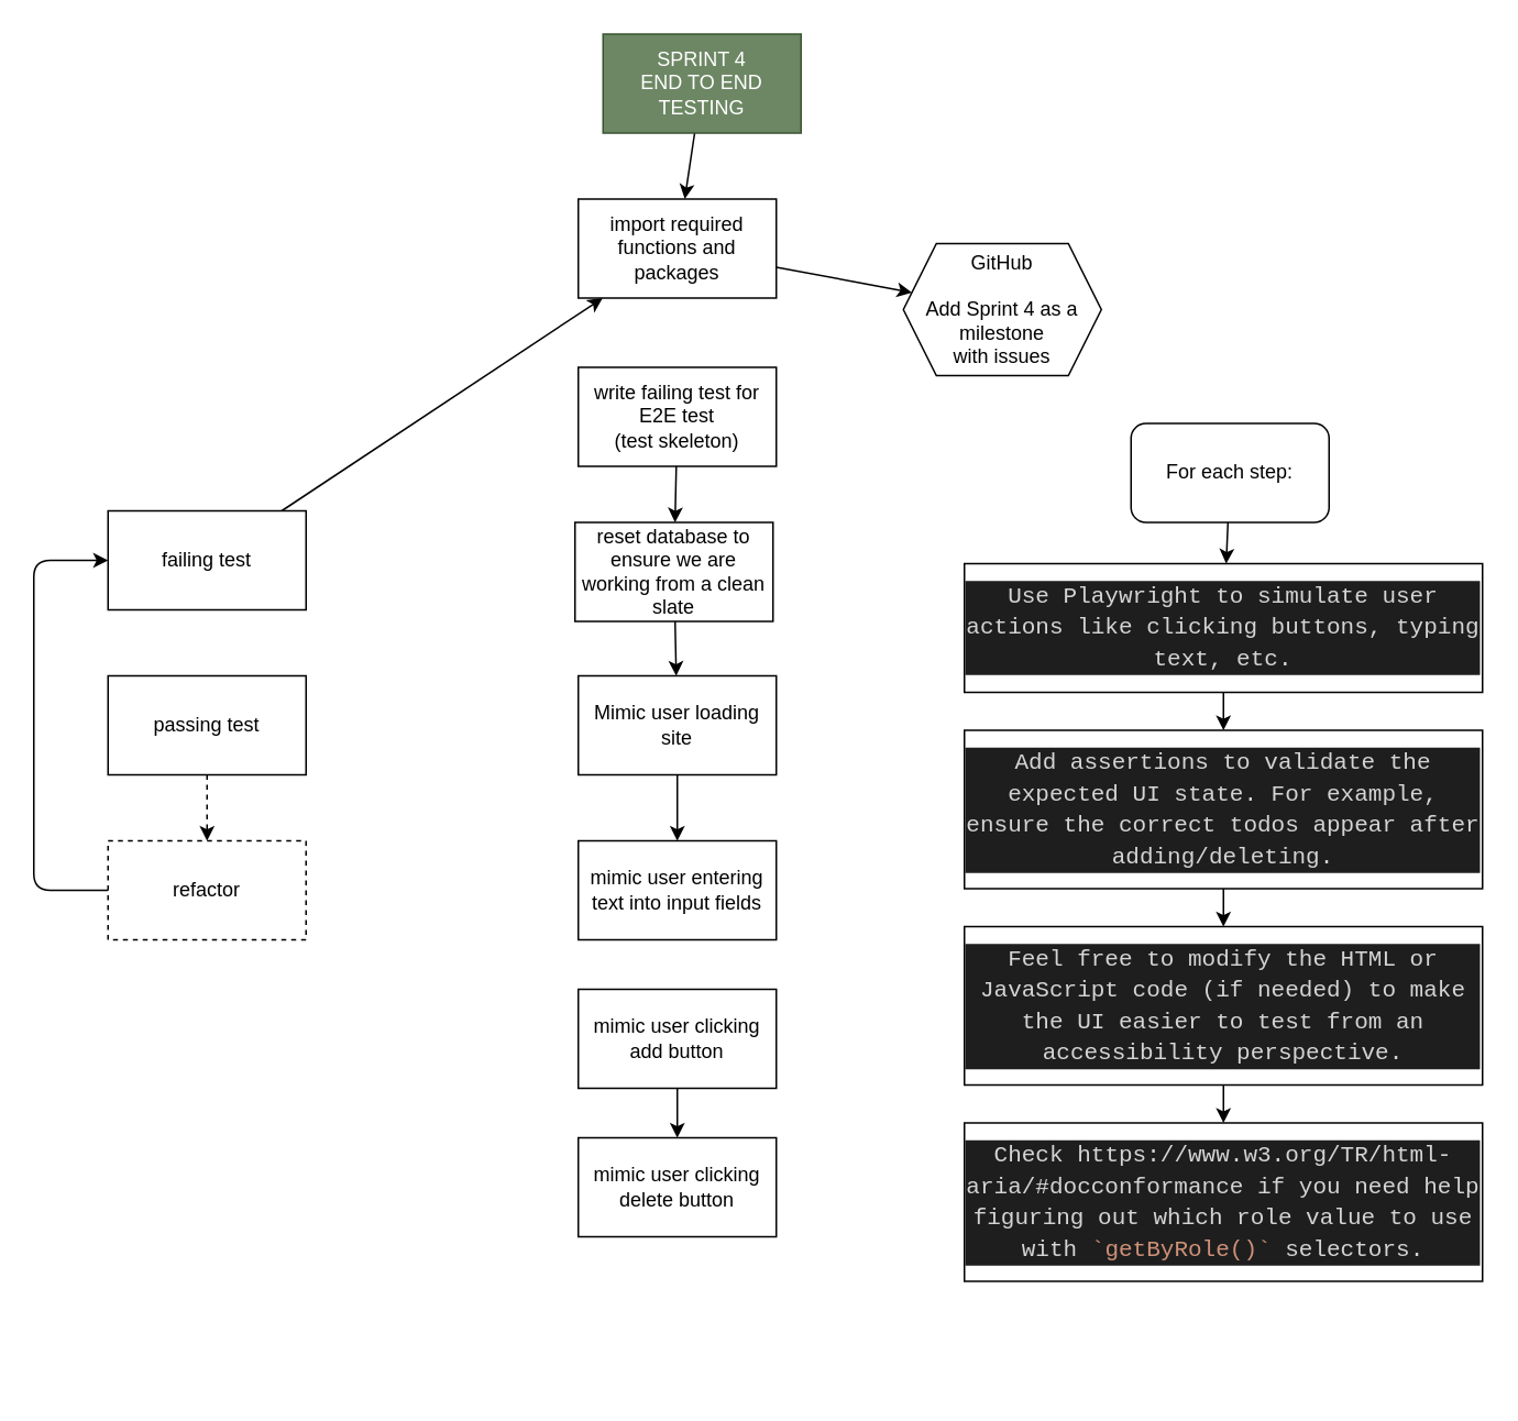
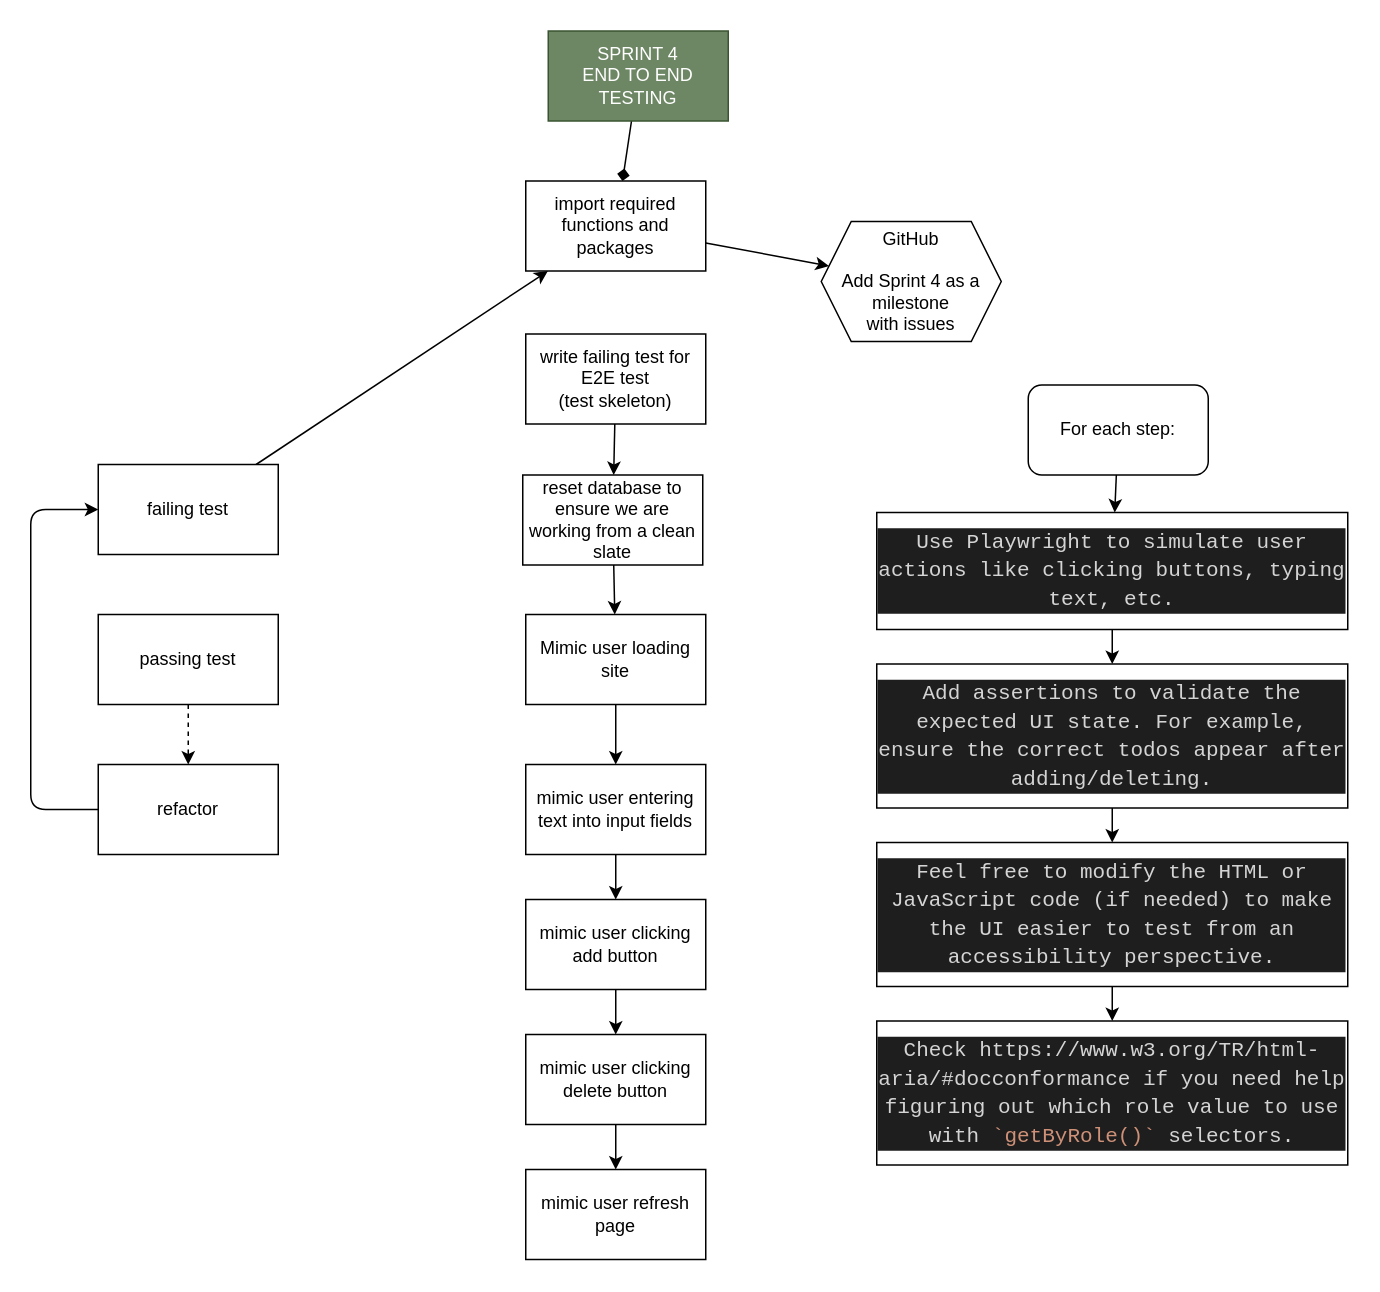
- <mxCell id="2" value="" style="edgeStyle=none;html=1;" parent="1" source="3" target="15" edge="1"><mxGeometry relative="1" as="geometry" /></mxCell>
+ <mxCell id="2" value="" style="edgeStyle=none;html=1;endArrow=diamond;" parent="1" source="3" target="15" edge="1"><mxGeometry relative="1" as="geometry" /></mxCell>
- <mxCell id="22" value="refactor" style="rounded=0;whiteSpace=wrap;html=1;dashed=1;" parent="1" vertex="1"><mxGeometry x="65" y="509" width="120" height="60" as="geometry" /></mxCell>
+ <mxCell id="22" value="refactor" style="rounded=0;whiteSpace=wrap;html=1;" parent="1" vertex="1"><mxGeometry x="65" y="509" width="120" height="60" as="geometry" /></mxCell>
+ <mxCell id="8" value="" style="edgeStyle=none;html=1;" parent="1" source="9" target="11" edge="1"><mxGeometry relative="1" as="geometry" /></mxCell>
+ <mxCell id="12" value="" style="edgeStyle=none;html=1;" edge="1" parent="1" source="13" target="34"><mxGeometry relative="1" as="geometry" /></mxCell>
+ <mxCell id="34" value="mimic user refresh page" style="rounded=0;whiteSpace=wrap;html=1;" vertex="1" parent="1"><mxGeometry x="350" y="779" width="120" height="60" as="geometry" /></mxCell>
